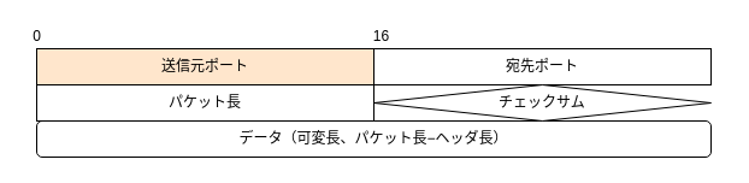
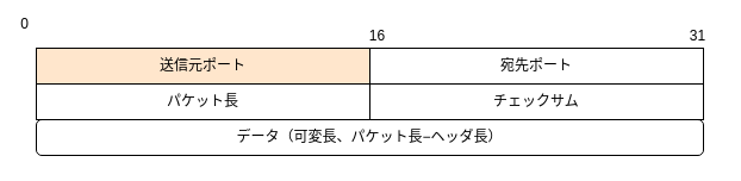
- <mxCell id="4" value="0" style="text;html=1;align=center;verticalAlign=middle;resizable=0;points=[];autosize=1;" vertex="1" parent="1"><mxGeometry x="20" y="20" width="20" height="20" as="geometry" /></mxCell>
+ <mxCell id="4" value="0" style="text;html=1;align=center;verticalAlign=middle;resizable=0;points=[];autosize=1;" vertex="1" parent="1"><mxGeometry x="10" y="10" width="20" height="20" as="geometry" /></mxCell>
+ <mxCell id="6" value="31" style="text;html=1;align=center;verticalAlign=middle;resizable=0;points=[];autosize=1;" vertex="1" parent="1"><mxGeometry x="570" y="20" width="30" height="20" as="geometry" /></mxCell>
- <mxCell id="9" value="チェックサム" style="rhombus;whiteSpace=wrap;html=1;" vertex="1" parent="1"><mxGeometry x="310" y="70" width="280" height="30" as="geometry" /></mxCell>
+ <mxCell id="9" value="チェックサム" style="rounded=0;whiteSpace=wrap;html=1;" vertex="1" parent="1"><mxGeometry x="310" y="70" width="280" height="30" as="geometry" /></mxCell>
